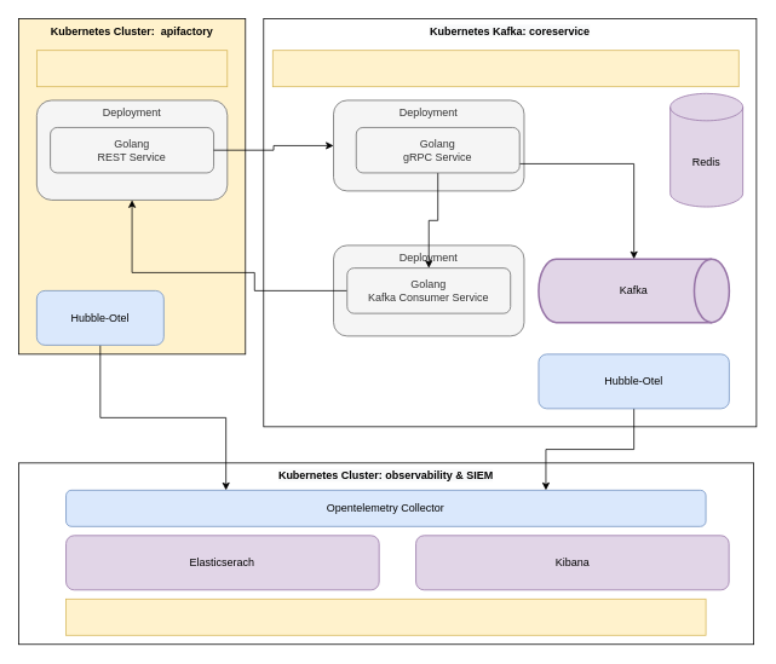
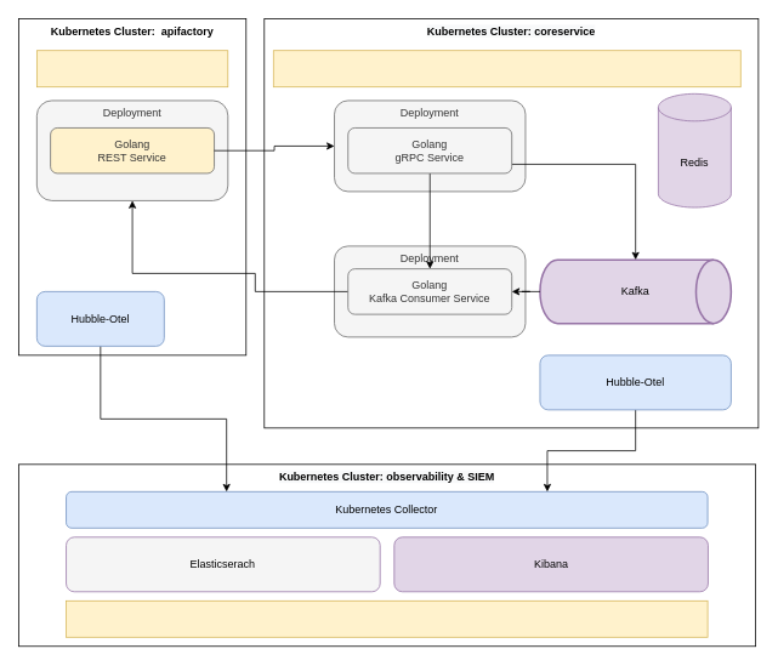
- <mxCell id="3" value="&lt;b&gt;Kubernetes Cluster: &amp;nbsp;apifactory&lt;/b&gt;" style="rounded=0;whiteSpace=wrap;html=1;verticalAlign=top;fillColor=#fff2cc;" parent="1" vertex="1"><mxGeometry x="20" y="20" width="250" height="370" as="geometry" /></mxCell>
+ <mxCell id="3" value="&lt;b&gt;Kubernetes Cluster: &amp;nbsp;apifactory&lt;/b&gt;" style="rounded=0;whiteSpace=wrap;html=1;verticalAlign=top;" parent="1" vertex="1"><mxGeometry x="20" y="20" width="250" height="370" as="geometry" /></mxCell>
- <mxCell id="2" value="&lt;span style=&quot;caret-color: rgb(0, 0, 0); color: rgb(0, 0, 0); font-family: Helvetica; font-size: 12px; font-style: normal; font-variant-caps: normal; letter-spacing: normal; text-align: center; text-indent: 0px; text-transform: none; word-spacing: 0px; -webkit-text-stroke-width: 0px; background-color: rgb(248, 249, 250); text-decoration: none; float: none; display: inline !important;&quot;&gt;&lt;b&gt;Kubernetes Kafka: coreservice&lt;/b&gt;&lt;/span&gt;" style="rounded=0;whiteSpace=wrap;html=1;verticalAlign=top;" parent="1" vertex="1"><mxGeometry x="290" y="20" width="543" height="450" as="geometry" /></mxCell>
+ <mxCell id="2" value="&lt;span style=&quot;caret-color: rgb(0, 0, 0); color: rgb(0, 0, 0); font-family: Helvetica; font-size: 12px; font-style: normal; font-variant-caps: normal; letter-spacing: normal; text-align: center; text-indent: 0px; text-transform: none; word-spacing: 0px; -webkit-text-stroke-width: 0px; background-color: rgb(248, 249, 250); text-decoration: none; float: none; display: inline !important;&quot;&gt;&lt;b&gt;Kubernetes Cluster: coreservice&lt;/b&gt;&lt;/span&gt;" style="rounded=0;whiteSpace=wrap;html=1;verticalAlign=top;" parent="1" vertex="1"><mxGeometry x="290" y="20" width="543" height="450" as="geometry" /></mxCell>
- <mxCell id="5" value="Golang&lt;br&gt;REST Service" style="rounded=1;whiteSpace=wrap;html=1;fillColor=#f5f5f5;fontColor=#333333;strokeColor=#666666;" parent="1" vertex="1"><mxGeometry x="55" y="140" width="180" height="50" as="geometry" /></mxCell>
+ <mxCell id="5" value="Golang&lt;br&gt;REST Service" style="rounded=1;whiteSpace=wrap;html=1;fillColor=#fff2cc;fontColor=#333333;strokeColor=#666666;" parent="1" vertex="1"><mxGeometry x="55" y="140" width="180" height="50" as="geometry" /></mxCell>
- <mxCell id="12" value="Golang&lt;br&gt;gRPC Service" style="rounded=1;whiteSpace=wrap;html=1;fillColor=#f5f5f5;fontColor=#333333;strokeColor=#666666;" parent="1" vertex="1"><mxGeometry x="392" y="140" width="180" height="50" as="geometry" /></mxCell>
+ <mxCell id="12" value="Golang&lt;br&gt;gRPC Service" style="rounded=1;whiteSpace=wrap;html=1;fillColor=#f5f5f5;fontColor=#333333;strokeColor=#666666;" parent="1" vertex="1"><mxGeometry x="382" y="140" width="180" height="50" as="geometry" /></mxCell>
- <mxCell id="6" value="Redis" style="shape=cylinder3;whiteSpace=wrap;html=1;boundedLbl=1;backgroundOutline=1;size=15;fillColor=#e1d5e7;strokeColor=#9673a6;" parent="1" vertex="1"><mxGeometry x="738" y="102.5" width="80" height="125" as="geometry" /></mxCell>
+ <mxCell id="6" value="Redis" style="shape=cylinder3;whiteSpace=wrap;html=1;boundedLbl=1;backgroundOutline=1;size=15;fillColor=#e1d5e7;strokeColor=#9673a6;" parent="1" vertex="1"><mxGeometry x="723" y="102.5" width="80" height="125" as="geometry" /></mxCell>
+ <mxCell id="15" style="edgeStyle=orthogonalEdgeStyle;rounded=0;orthogonalLoop=1;jettySize=auto;html=1;entryX=1;entryY=0.5;entryDx=0;entryDy=0;endArrow=classic;endFill=1;" parent="1" source="7" target="14" edge="1"><mxGeometry relative="1" as="geometry" /></mxCell>
- <mxCell id="19" value="Opentelemetry Collector" style="rounded=1;whiteSpace=wrap;html=1;verticalAlign=middle;fillColor=#dae8fc;strokeColor=#6c8ebf;" parent="1" vertex="1"><mxGeometry x="72.25" y="540" width="705" height="40" as="geometry" /></mxCell>
+ <mxCell id="19" value="Kubernetes Collector" style="rounded=1;whiteSpace=wrap;html=1;verticalAlign=middle;fillColor=#dae8fc;strokeColor=#6c8ebf;" parent="1" vertex="1"><mxGeometry x="72.25" y="540" width="705" height="40" as="geometry" /></mxCell>
- <mxCell id="21" value="Elasticserach" style="rounded=1;whiteSpace=wrap;html=1;fillColor=#e1d5e7;strokeColor=#9673a6;" parent="1" vertex="1"><mxGeometry x="72.25" y="590" width="345" height="60" as="geometry" /></mxCell>
+ <mxCell id="21" value="Elasticserach" style="rounded=1;whiteSpace=wrap;html=1;fillColor=#f5f5f5;strokeColor=#9673a6;" parent="1" vertex="1"><mxGeometry x="72.25" y="590" width="345" height="60" as="geometry" /></mxCell>
- <mxCell id="22" value="Kibana" style="rounded=1;whiteSpace=wrap;html=1;fillColor=#e1d5e7;strokeColor=#9673a6;" parent="1" vertex="1"><mxGeometry x="457.75" y="590" width="345" height="60" as="geometry" /></mxCell>
+ <mxCell id="22" value="Kibana" style="rounded=1;whiteSpace=wrap;html=1;fillColor=#e1d5e7;strokeColor=#9673a6;" parent="1" vertex="1"><mxGeometry x="432.75" y="590" width="345" height="60" as="geometry" /></mxCell>
